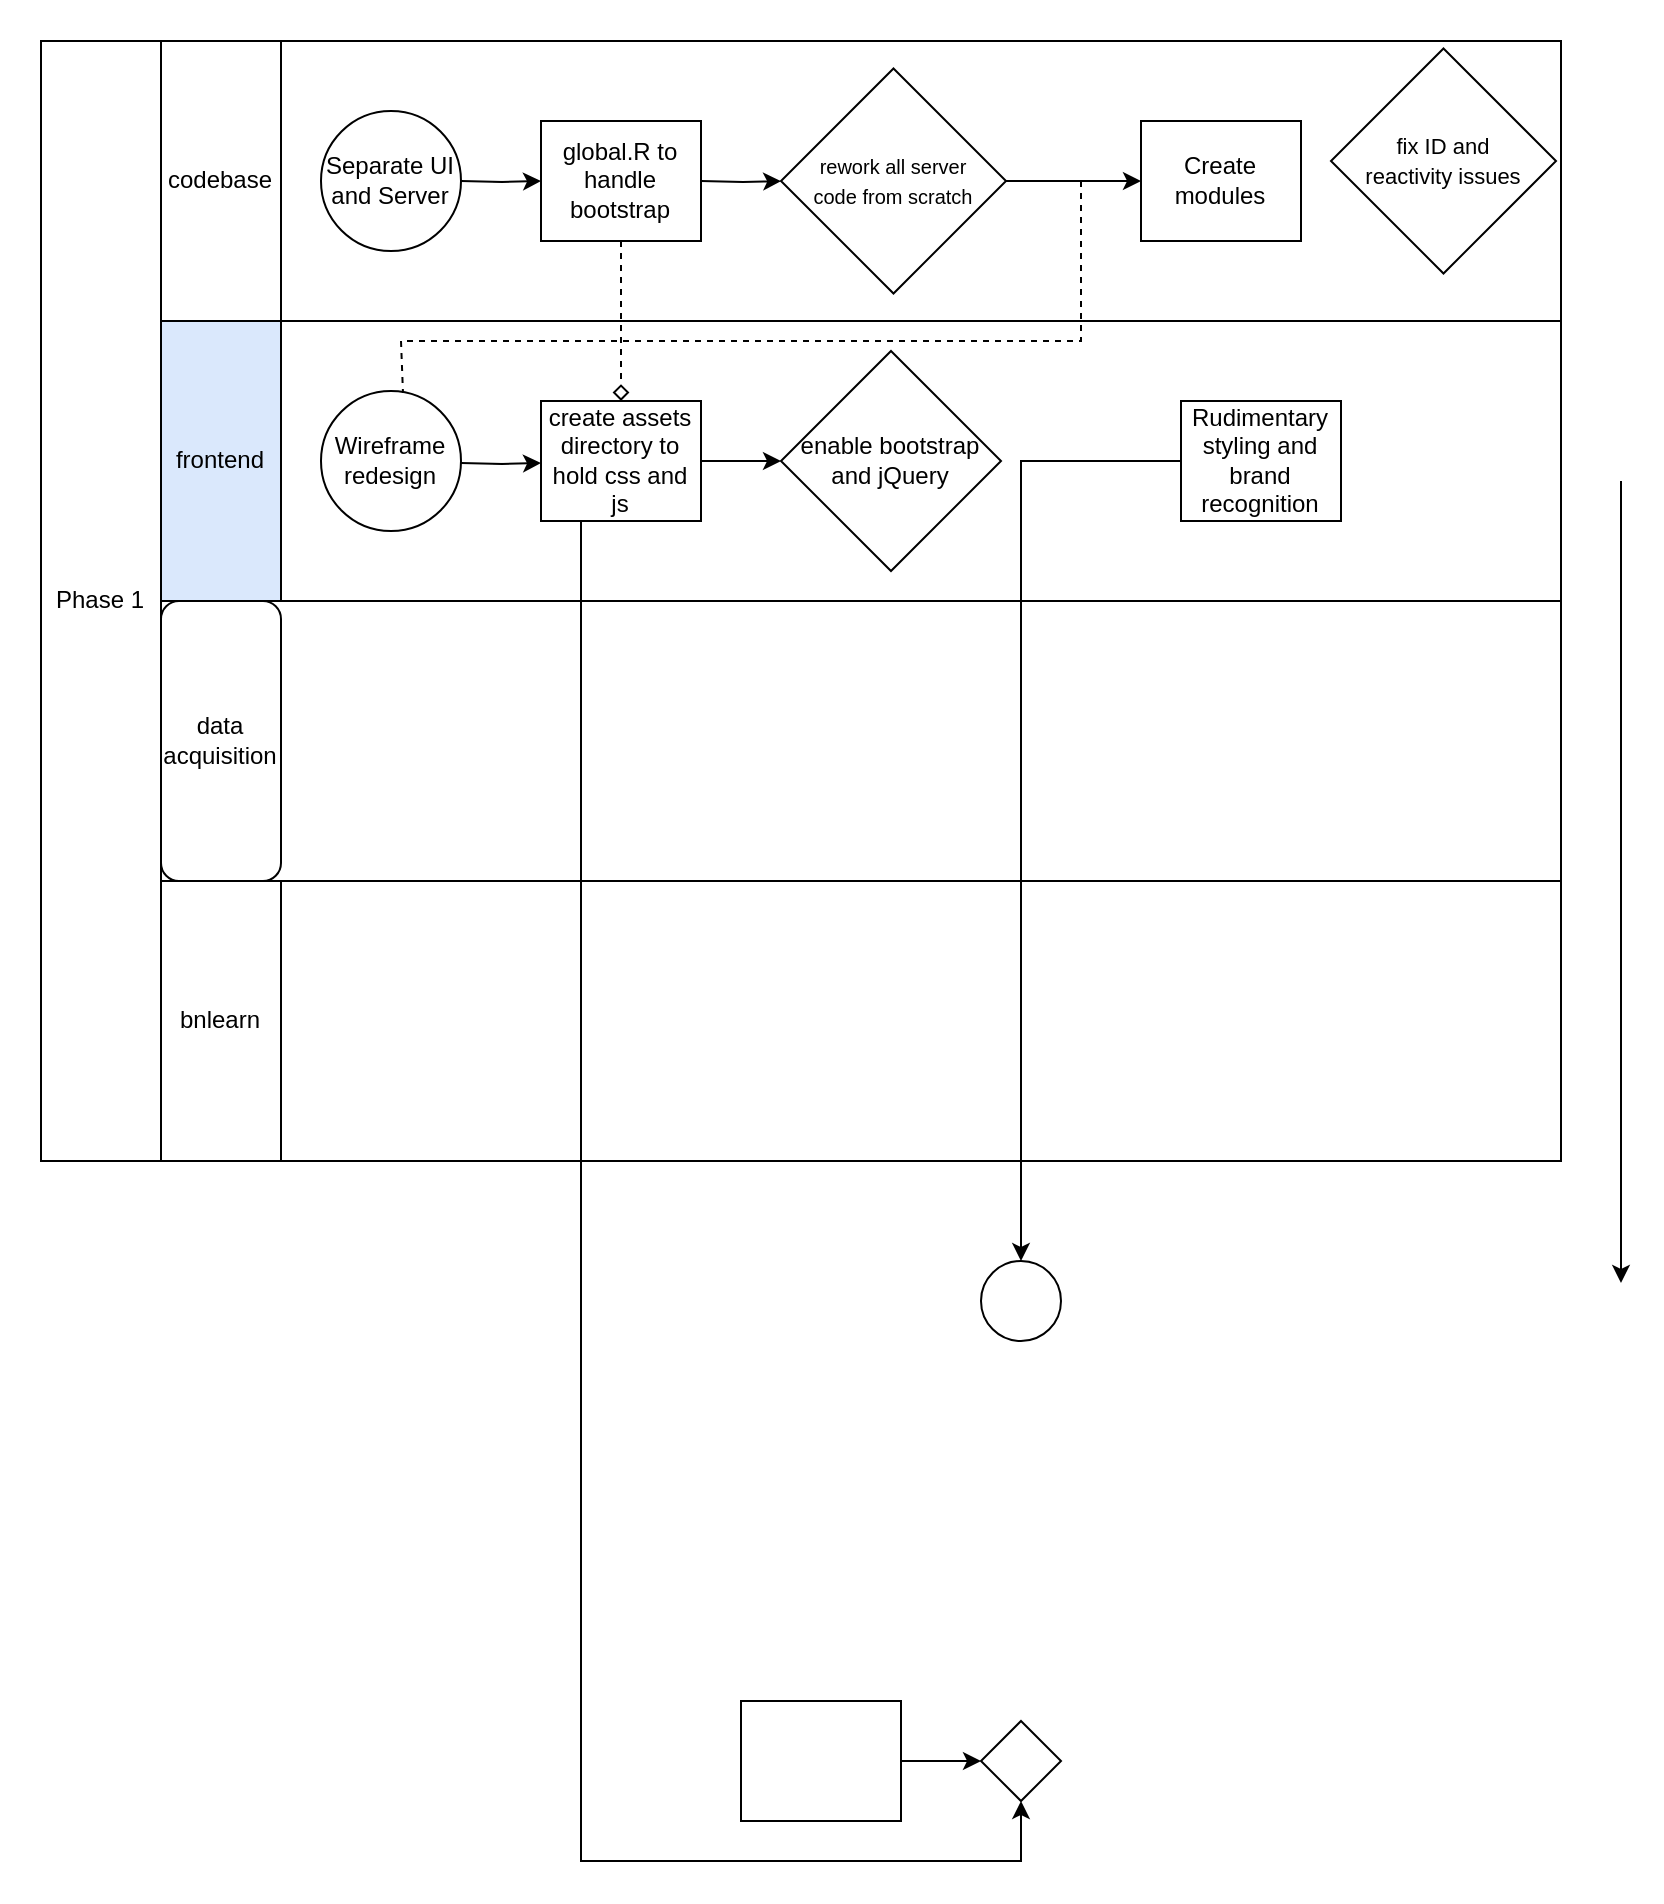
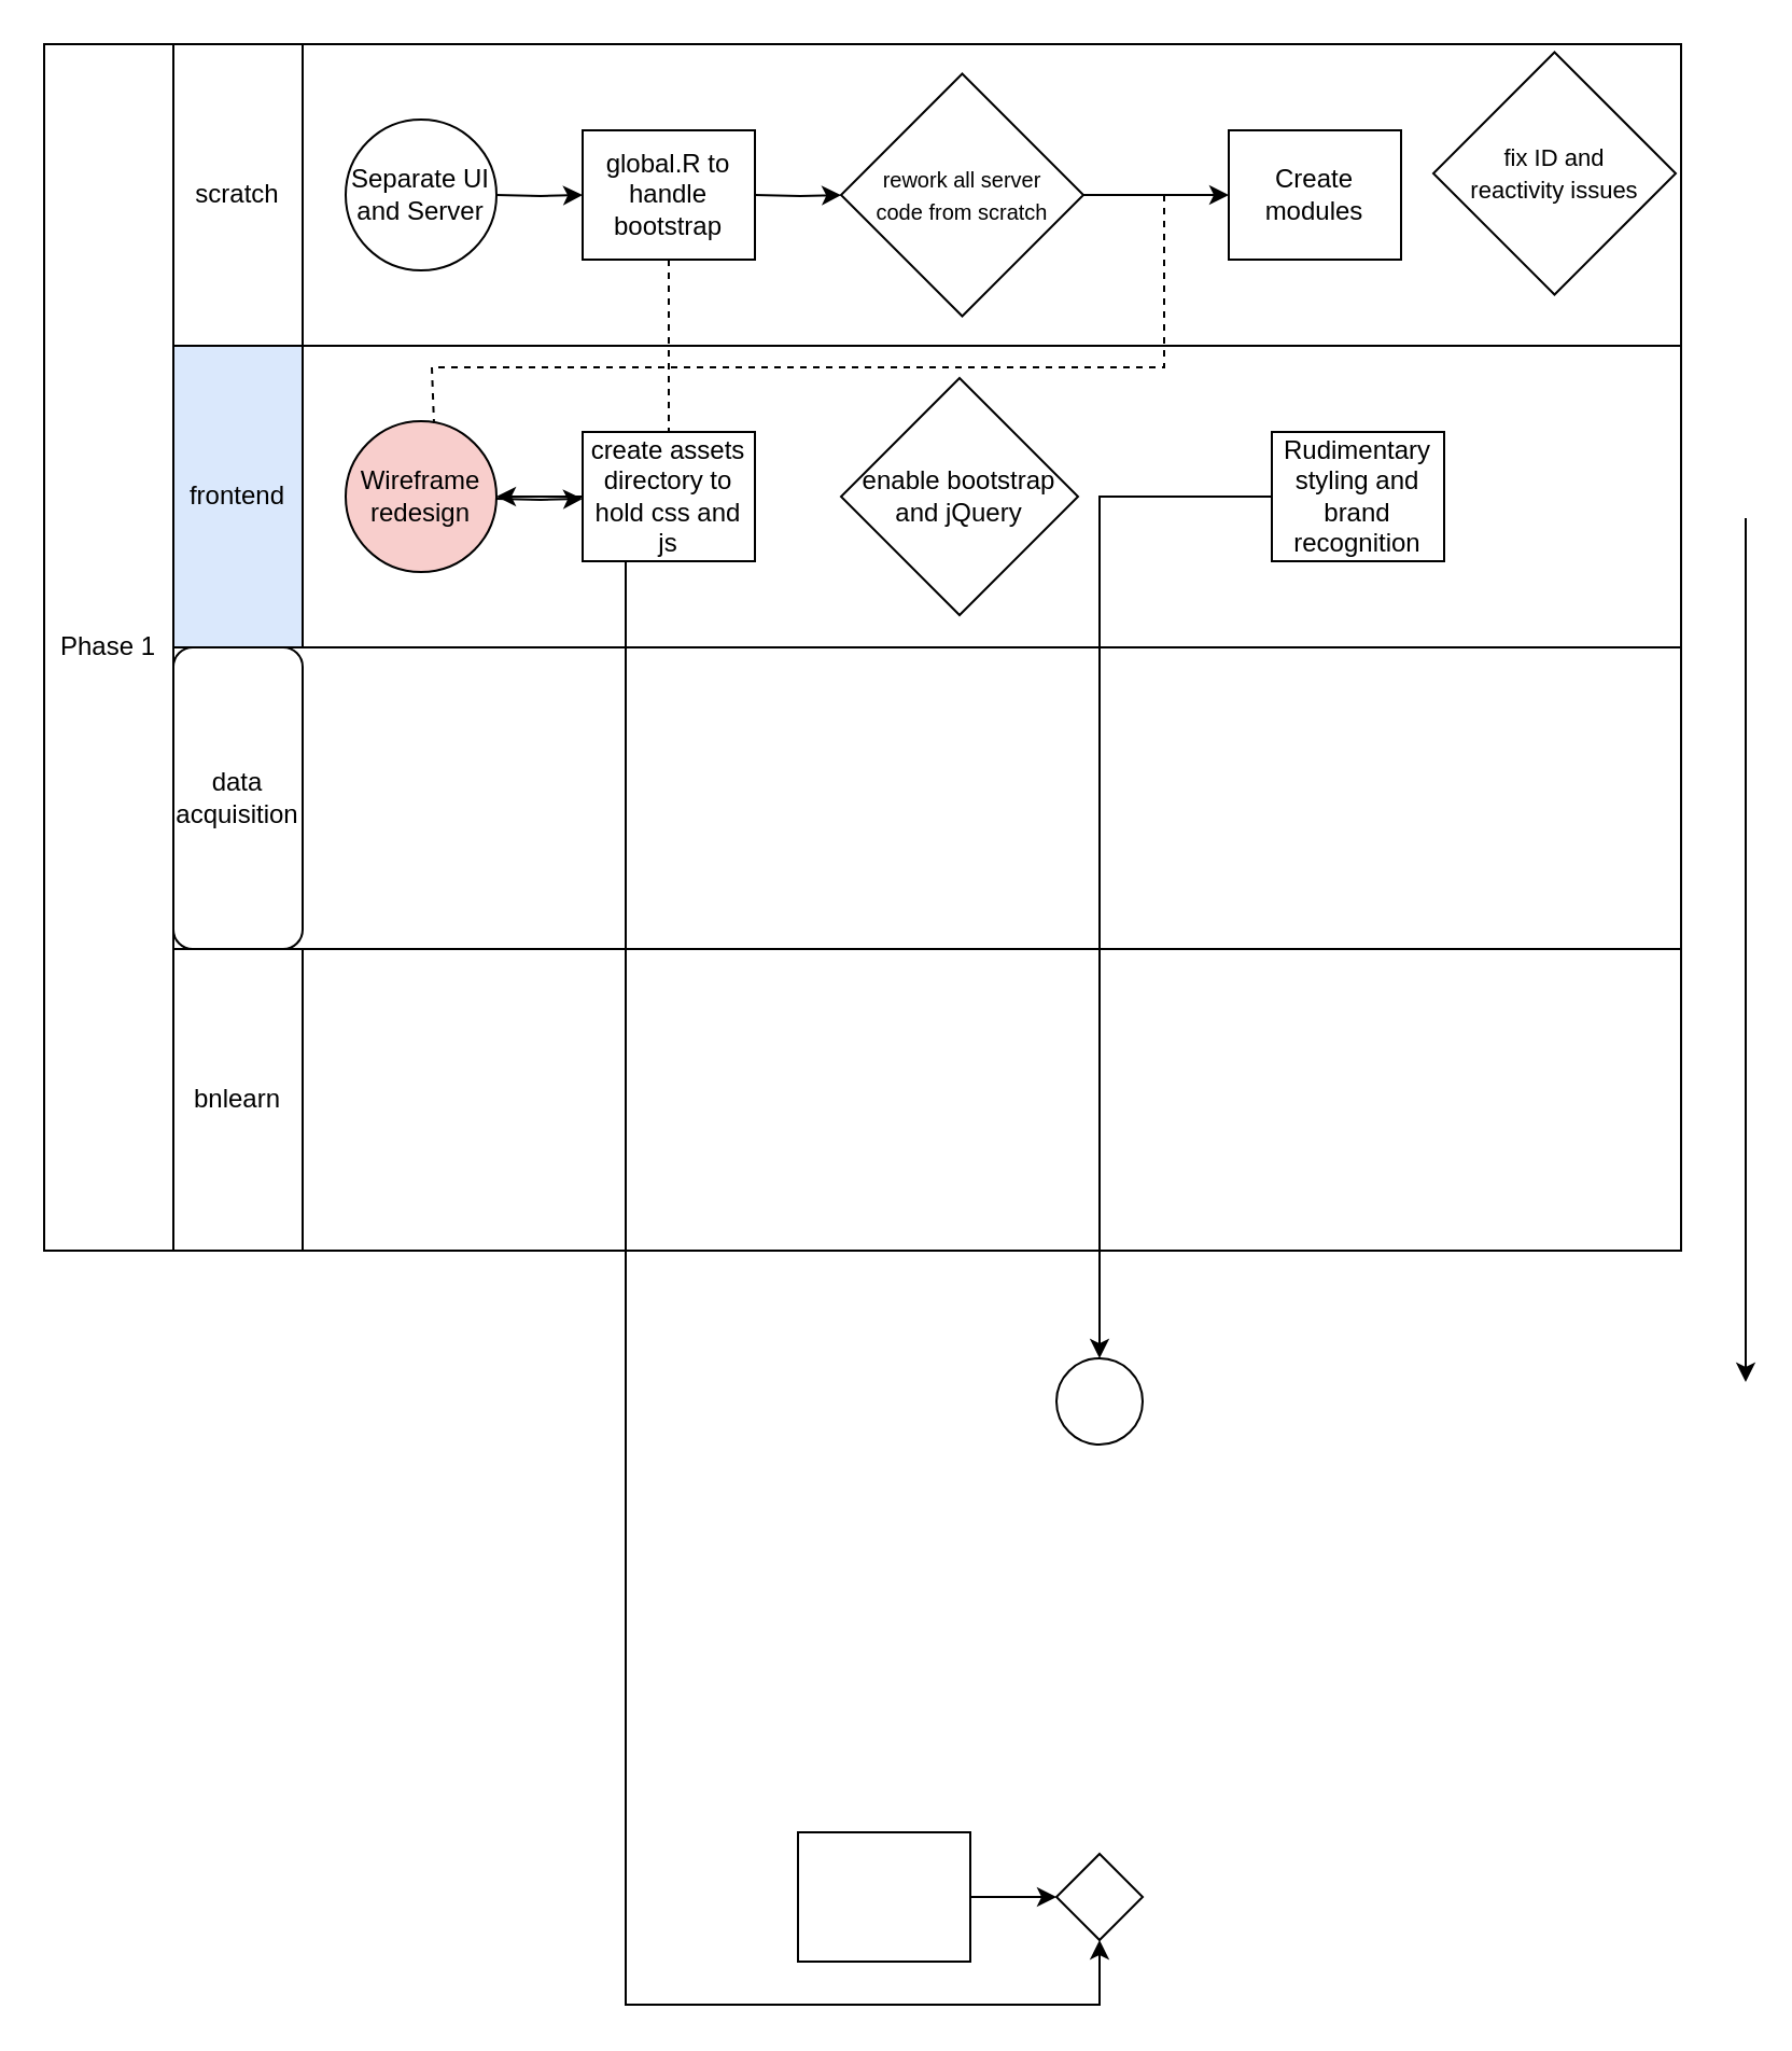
- <mxCell id="7" value="codebase" style="rounded=0;whiteSpace=wrap;html=1;" vertex="1" parent="1"><mxGeometry x="80" y="20" width="60" height="140" as="geometry" /></mxCell>
+ <mxCell id="7" value="scratch" style="rounded=0;whiteSpace=wrap;html=1;" vertex="1" parent="1"><mxGeometry x="80" y="20" width="60" height="140" as="geometry" /></mxCell>
- <mxCell id="12" value="" style="edgeStyle=orthogonalEdgeStyle;rounded=0;orthogonalLoop=1;jettySize=auto;html=1;dashed=1;endArrow=diamond;endFill=0;" edge="1" parent="1" source="15" target="20"><mxGeometry relative="1" as="geometry" /></mxCell>
+ <mxCell id="12" value="" style="edgeStyle=orthogonalEdgeStyle;rounded=0;orthogonalLoop=1;jettySize=auto;html=1;dashed=1;endArrow=none;endFill=0;" edge="1" parent="1" source="15" target="20"><mxGeometry relative="1" as="geometry" /></mxCell>
- <mxCell id="26" value="Wireframe redesign" style="ellipse;whiteSpace=wrap;html=1;" vertex="1" parent="1"><mxGeometry x="160" y="195" width="70" height="70" as="geometry" /></mxCell>
+ <mxCell id="26" value="Wireframe redesign" style="ellipse;whiteSpace=wrap;html=1;fillColor=#f8cecc;" vertex="1" parent="1"><mxGeometry x="160" y="195" width="70" height="70" as="geometry" /></mxCell>
- <mxCell id="19" value="" style="edgeStyle=orthogonalEdgeStyle;rounded=0;orthogonalLoop=1;jettySize=auto;html=1;endArrow=classic;endFill=1;" edge="1" parent="1" source="20" target="21"><mxGeometry relative="1" as="geometry" /></mxCell>
+ <mxCell id="19" value="" style="edgeStyle=orthogonalEdgeStyle;rounded=0;orthogonalLoop=1;jettySize=auto;html=1;endArrow=classic;endFill=1;" edge="1" parent="1" source="20" target="26"><mxGeometry relative="1" as="geometry" /></mxCell>
